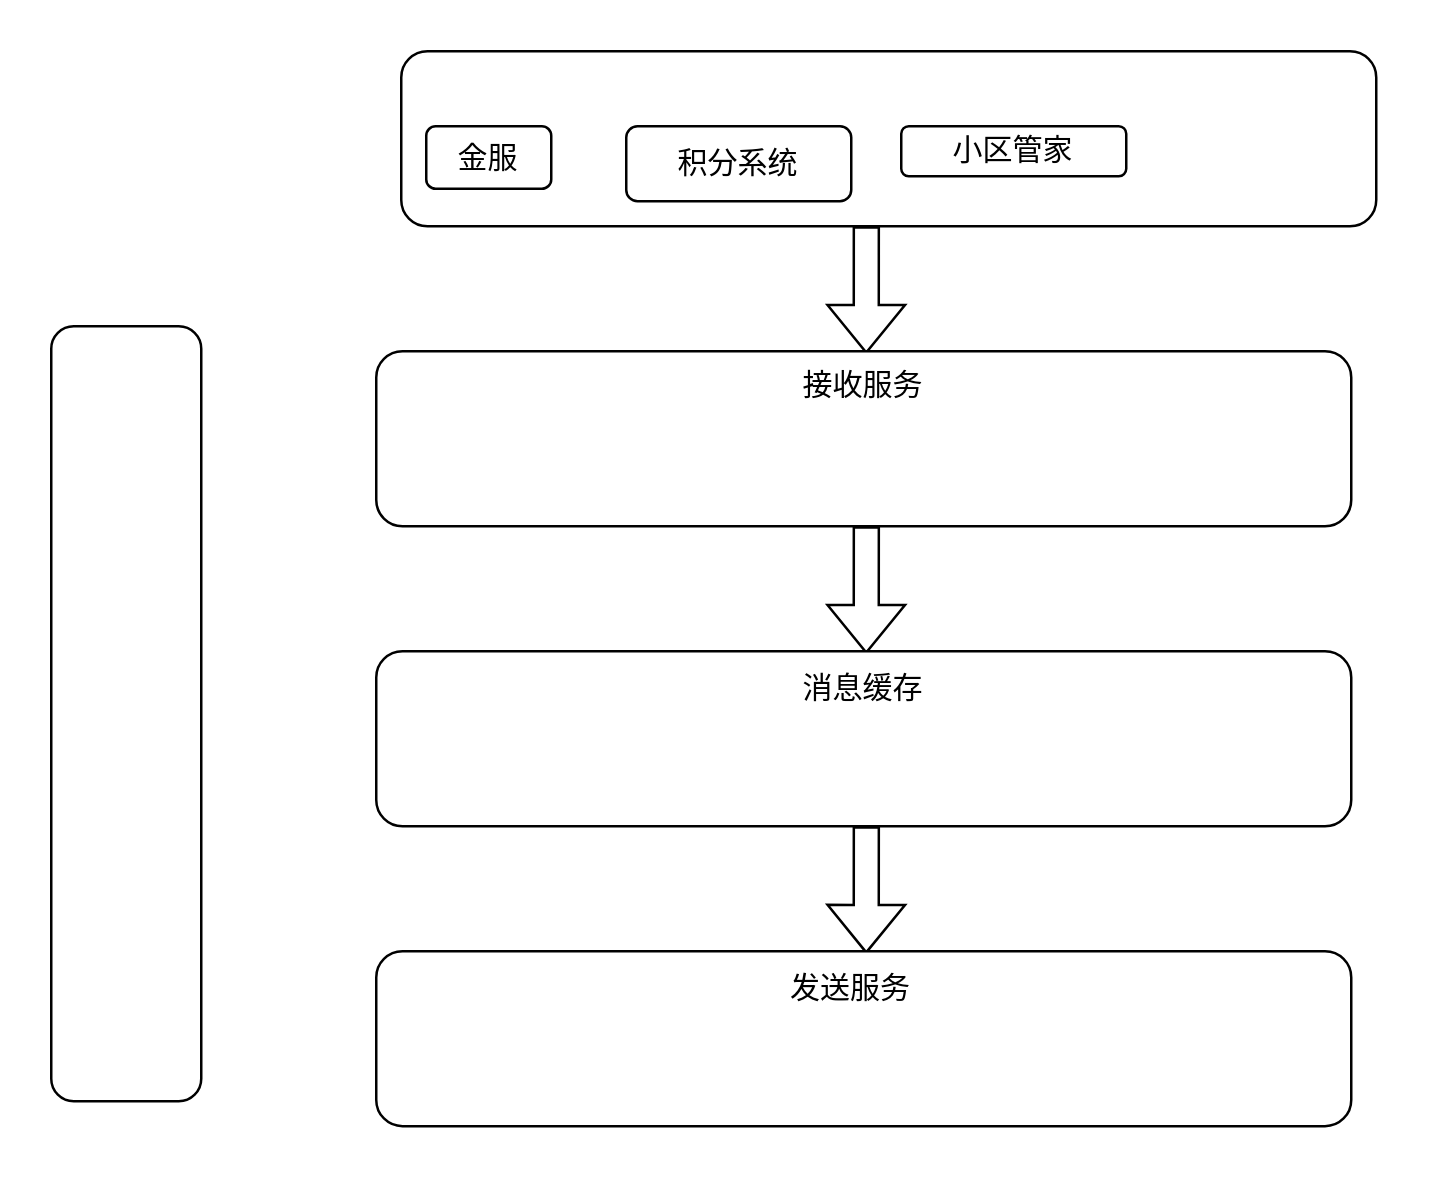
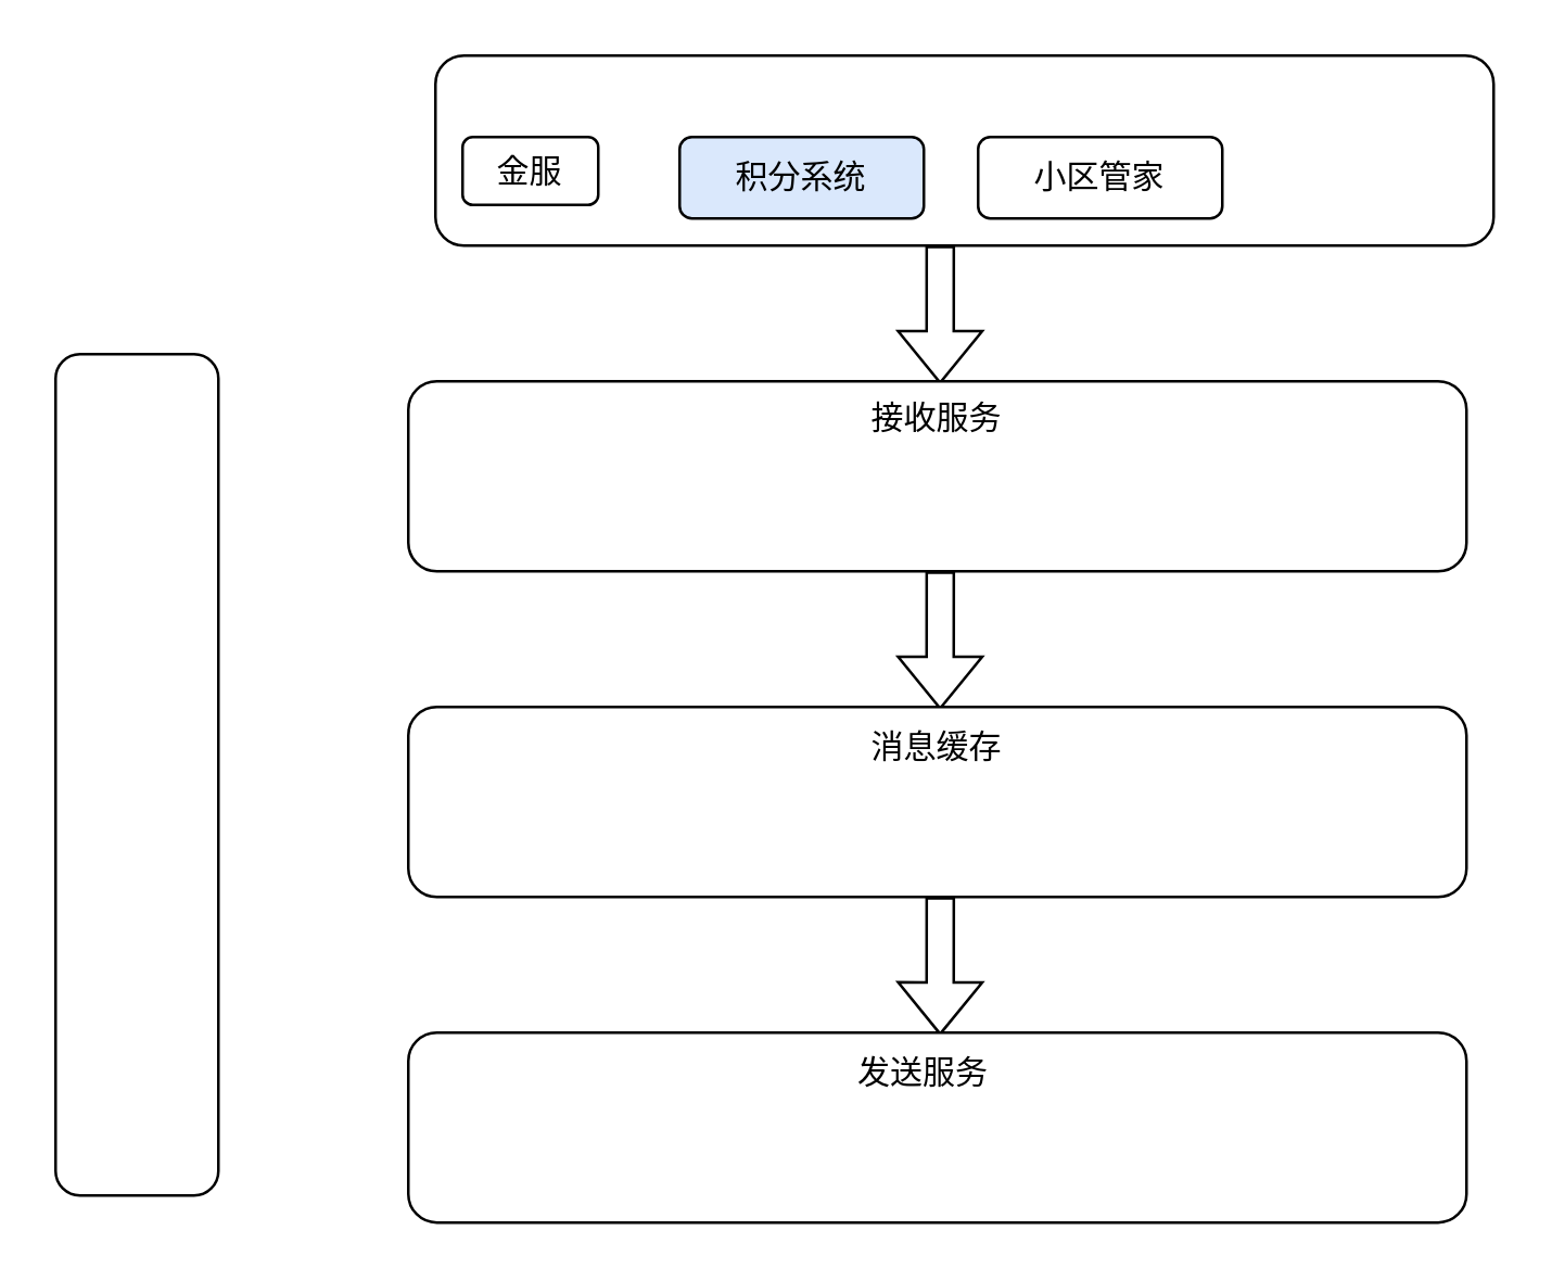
- <mxCell id="15" value="小区管家" style="rounded=1;whiteSpace=wrap;html=1;" vertex="1" parent="1"><mxGeometry x="360" y="50" width="90" height="20" as="geometry" /></mxCell>
+ <mxCell id="15" value="小区管家" style="rounded=1;whiteSpace=wrap;html=1;" vertex="1" parent="1"><mxGeometry x="360" y="50" width="90" height="30" as="geometry" /></mxCell>
- <mxCell id="14" value="积分系统" style="rounded=1;whiteSpace=wrap;html=1;" vertex="1" parent="1"><mxGeometry x="250" y="50" width="90" height="30" as="geometry" /></mxCell>
+ <mxCell id="14" value="积分系统" style="rounded=1;whiteSpace=wrap;html=1;fillColor=#dae8fc;" vertex="1" parent="1"><mxGeometry x="250" y="50" width="90" height="30" as="geometry" /></mxCell>
